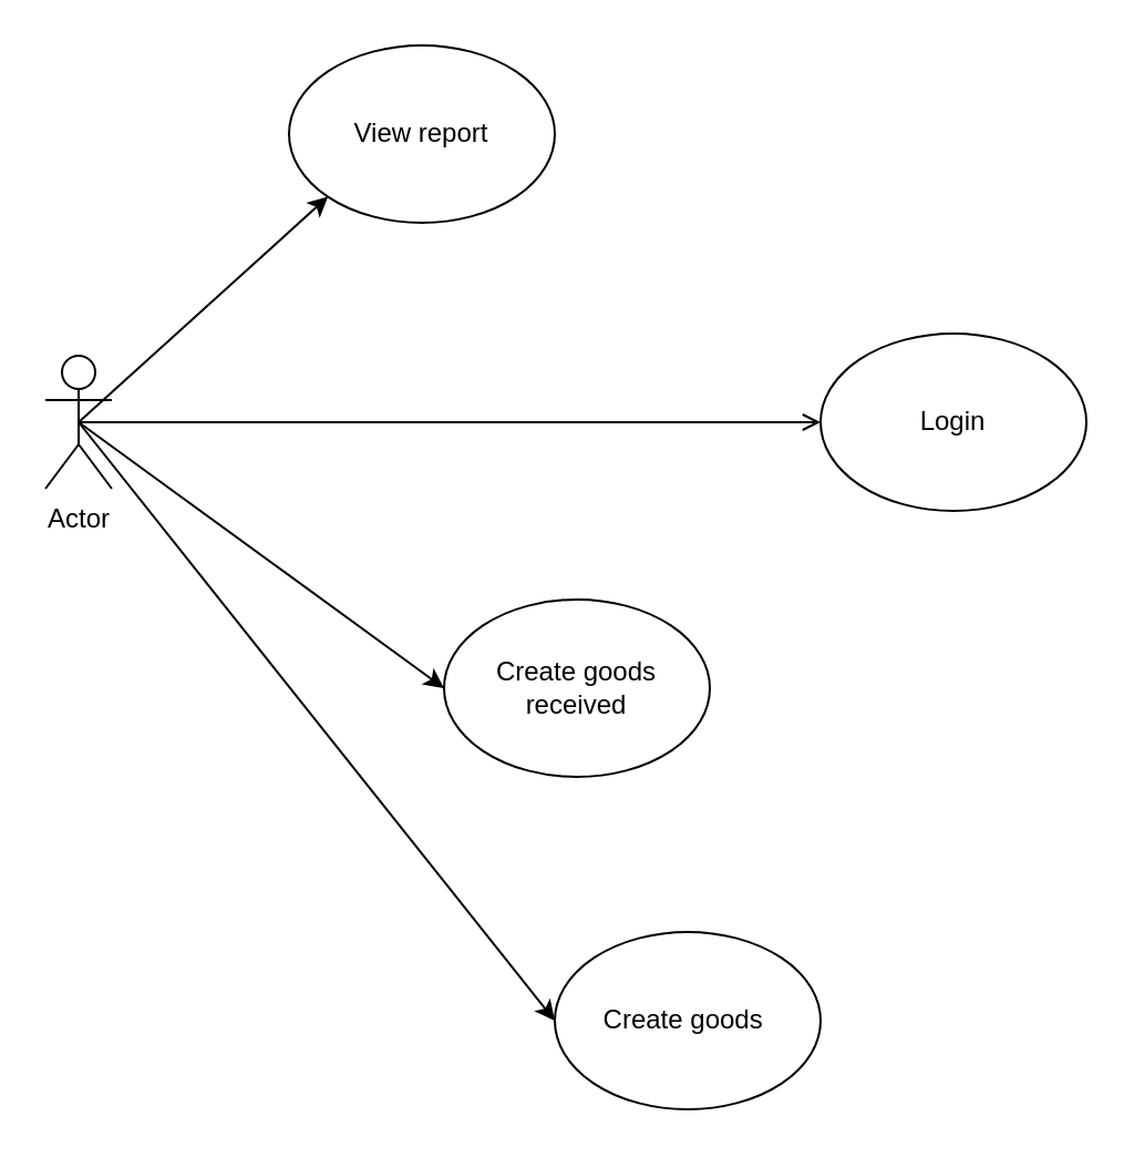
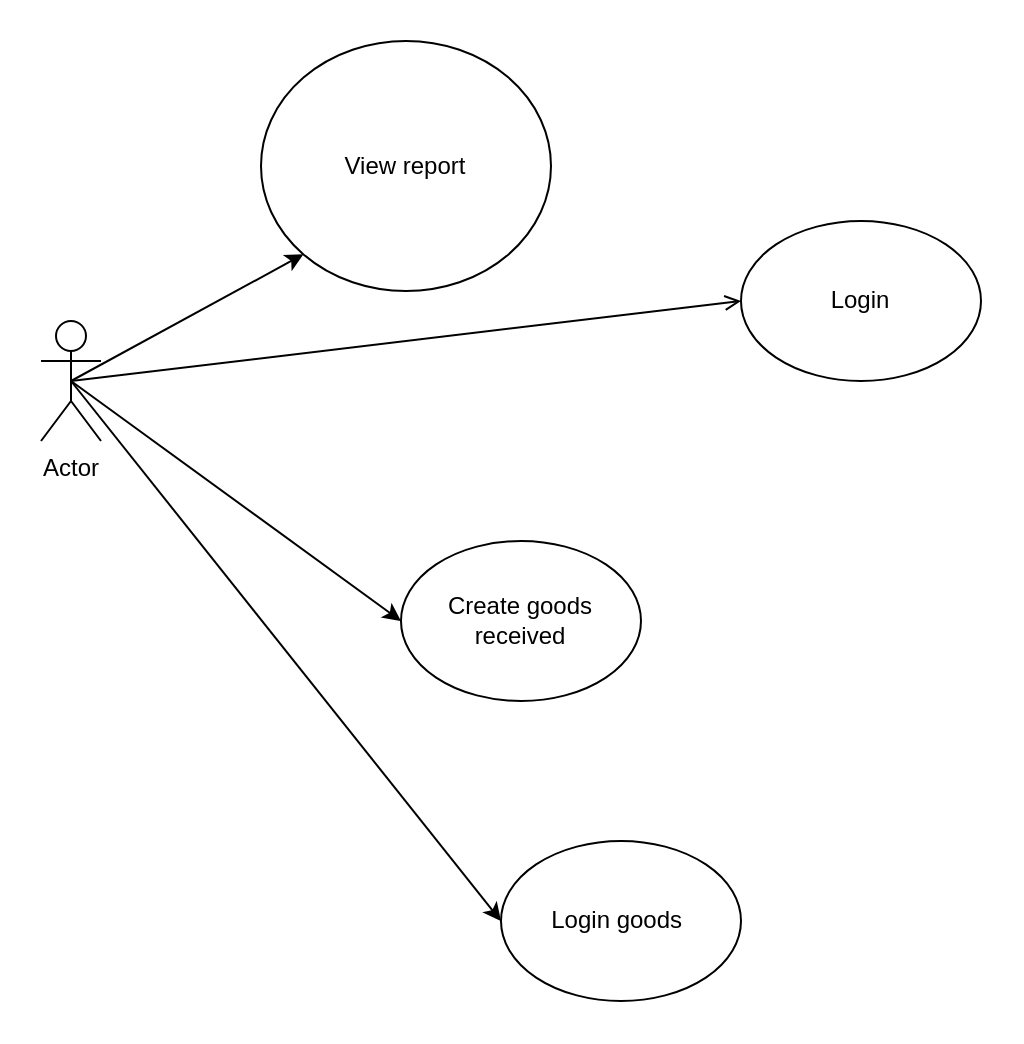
- <mxCell id="4" value="View report" style="ellipse;whiteSpace=wrap;html=1;" vertex="1" parent="1"><mxGeometry x="130" y="20" width="120" height="80" as="geometry" /></mxCell>
+ <mxCell id="4" value="View report" style="ellipse;whiteSpace=wrap;html=1;" vertex="1" parent="1"><mxGeometry x="130" y="20" width="145" height="125" as="geometry" /></mxCell>
- <mxCell id="3" value="Login" style="ellipse;whiteSpace=wrap;html=1;" vertex="1" parent="1"><mxGeometry x="370" y="150" width="120" height="80" as="geometry" /></mxCell>
+ <mxCell id="3" value="Login" style="ellipse;whiteSpace=wrap;html=1;" vertex="1" parent="1"><mxGeometry x="370" y="110" width="120" height="80" as="geometry" /></mxCell>
- <mxCell id="6" value="Create goods&amp;nbsp;" style="ellipse;whiteSpace=wrap;html=1;" vertex="1" parent="1"><mxGeometry x="250" y="420" width="120" height="80" as="geometry" /></mxCell>
+ <mxCell id="6" value="Login goods&amp;nbsp;" style="ellipse;whiteSpace=wrap;html=1;" vertex="1" parent="1"><mxGeometry x="250" y="420" width="120" height="80" as="geometry" /></mxCell>
